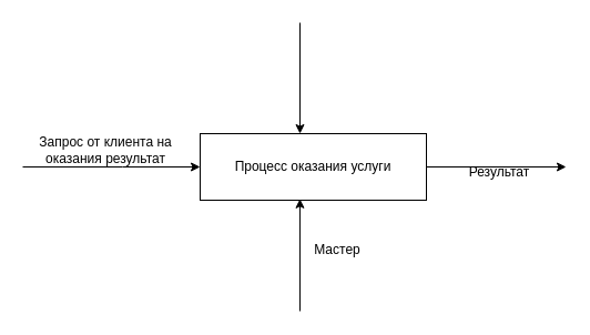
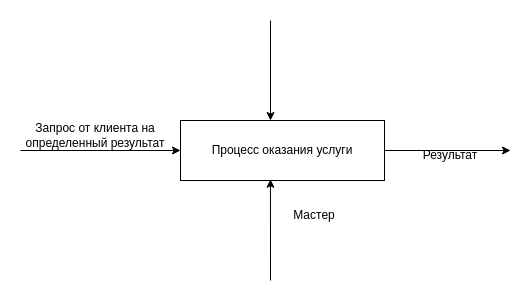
- <mxCell id="4" value="Запрос от клиента на оказания результат" style="text;html=1;align=center;verticalAlign=middle;whiteSpace=wrap;rounded=0;" vertex="1" parent="1"><mxGeometry x="20" y="120" width="150" height="30" as="geometry" /></mxCell>
+ <mxCell id="4" value="Запрос от клиента на определенный результат" style="text;html=1;align=center;verticalAlign=middle;whiteSpace=wrap;rounded=0;" vertex="1" parent="1"><mxGeometry x="20" y="120" width="150" height="30" as="geometry" /></mxCell>
- <mxCell id="7" value="Мастер" style="text;html=1;align=center;verticalAlign=middle;whiteSpace=wrap;rounded=0;" vertex="1" parent="1"><mxGeometry x="274" y="210" width="60" height="30" as="geometry" /></mxCell>
+ <mxCell id="7" value="Мастер" style="text;html=1;align=center;verticalAlign=middle;whiteSpace=wrap;rounded=0;" vertex="1" parent="1"><mxGeometry x="284" y="200" width="60" height="30" as="geometry" /></mxCell>
